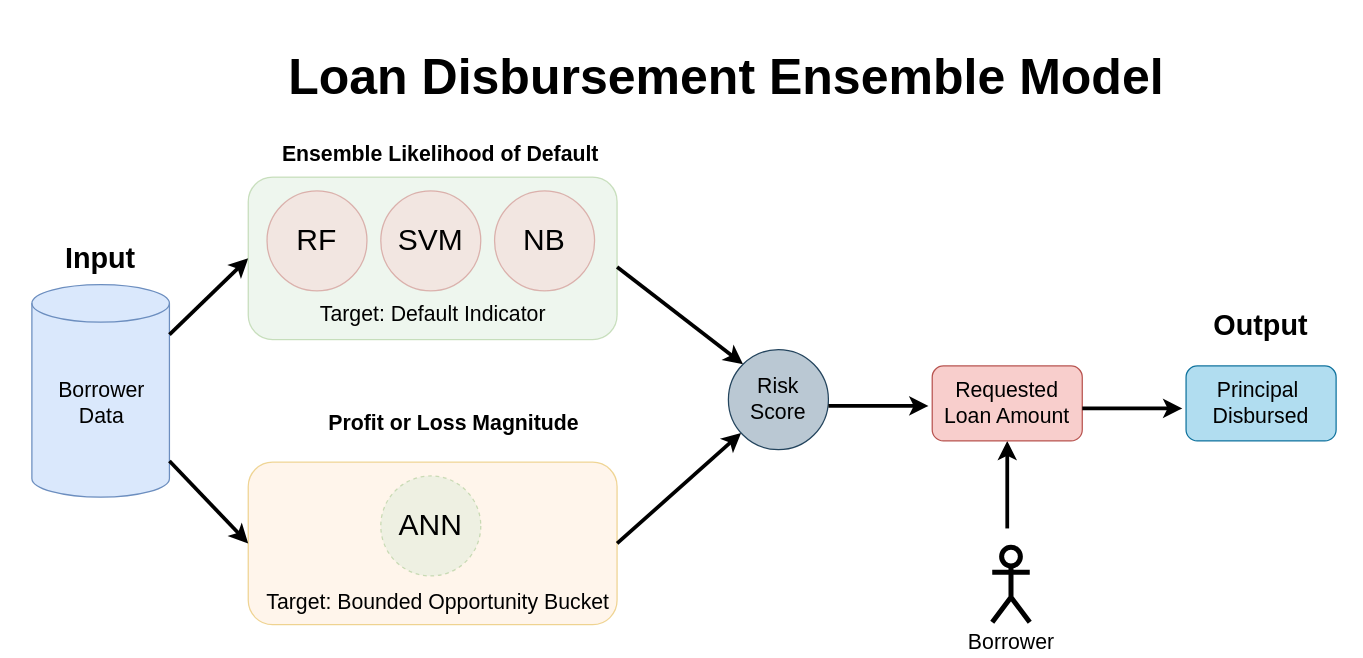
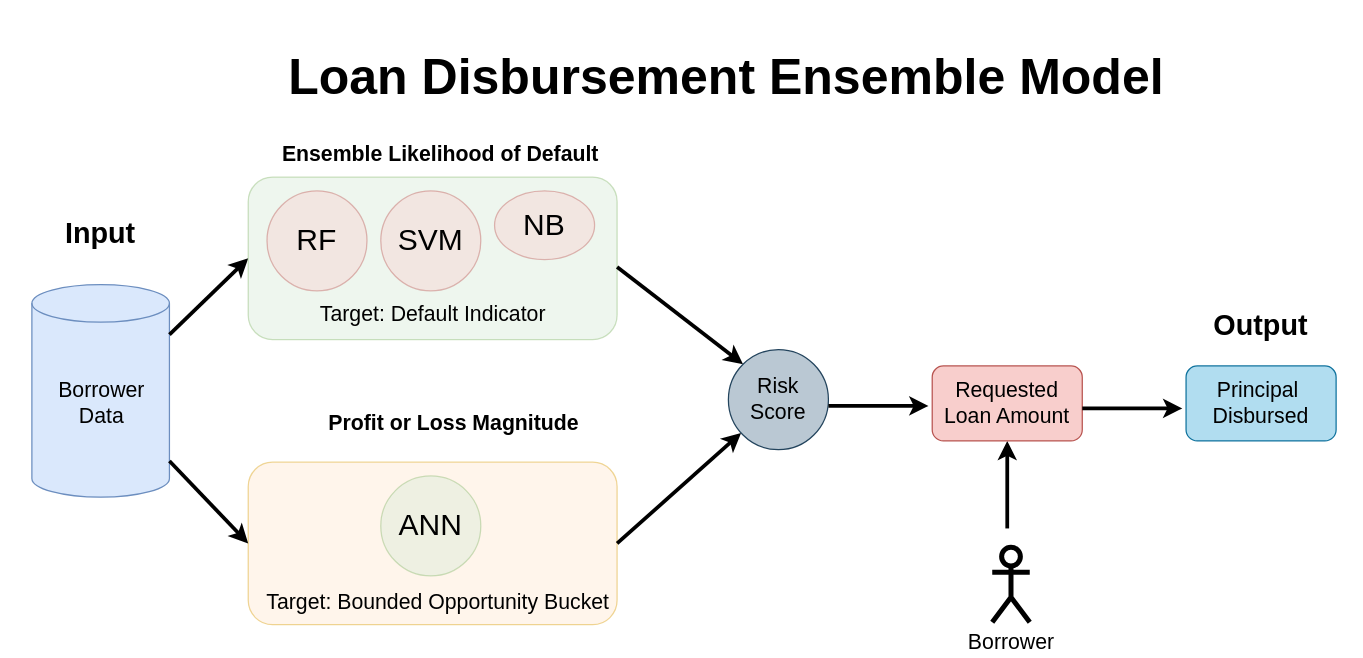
- <mxCell id="8" value="NB" style="ellipse;whiteSpace=wrap;html=1;aspect=fixed;fontSize=24;opacity=40;fillColor=#f8cecc;strokeColor=#b85450;" vertex="1" parent="1"><mxGeometry x="395" y="152" width="80" height="80" as="geometry" /></mxCell>
+ <mxCell id="8" value="NB" style="ellipse;whiteSpace=wrap;html=1;aspect=fixed;fontSize=24;opacity=40;fillColor=#f8cecc;strokeColor=#b85450;" vertex="1" parent="1"><mxGeometry x="395" y="152" width="80" height="55" as="geometry" /></mxCell>
- <mxCell id="26" value="Input" style="text;html=1;strokeColor=none;fillColor=none;align=center;verticalAlign=middle;whiteSpace=wrap;rounded=0;fontSize=23;fontStyle=1" vertex="1" parent="1"><mxGeometry x="20" y="191" width="120" height="30" as="geometry" /></mxCell>
+ <mxCell id="26" value="Input" style="text;html=1;strokeColor=none;fillColor=none;align=center;verticalAlign=middle;whiteSpace=wrap;rounded=0;fontSize=23;fontStyle=1" vertex="1" parent="1"><mxGeometry x="20" y="171" width="120" height="30" as="geometry" /></mxCell>
- <mxCell id="10" value="ANN" style="ellipse;whiteSpace=wrap;html=1;aspect=fixed;fontSize=24;opacity=40;fillColor=#d5e8d4;strokeColor=#82b366;dashed=1;" vertex="1" parent="1"><mxGeometry x="304" y="380" width="80" height="80" as="geometry" /></mxCell>
+ <mxCell id="10" value="ANN" style="ellipse;whiteSpace=wrap;html=1;aspect=fixed;fontSize=24;opacity=40;fillColor=#d5e8d4;strokeColor=#82b366;" vertex="1" parent="1"><mxGeometry x="304" y="380" width="80" height="80" as="geometry" /></mxCell>
